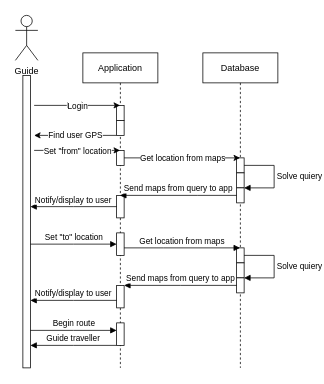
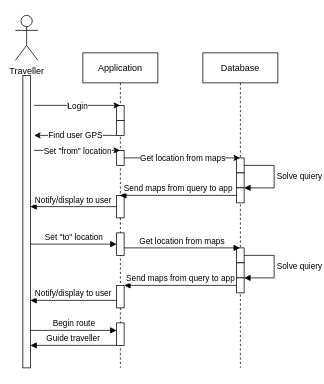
- <mxCell id="2" value="Guide" style="shape=umlActor;verticalLabelPosition=bottom;verticalAlign=top;html=1;outlineConnect=0;" vertex="1" parent="1"><mxGeometry x="20" y="20" width="30" height="60" as="geometry" /></mxCell>
+ <mxCell id="2" value="Traveller" style="shape=umlActor;verticalLabelPosition=bottom;verticalAlign=top;html=1;outlineConnect=0;" vertex="1" parent="1"><mxGeometry x="20" y="20" width="30" height="60" as="geometry" /></mxCell>
